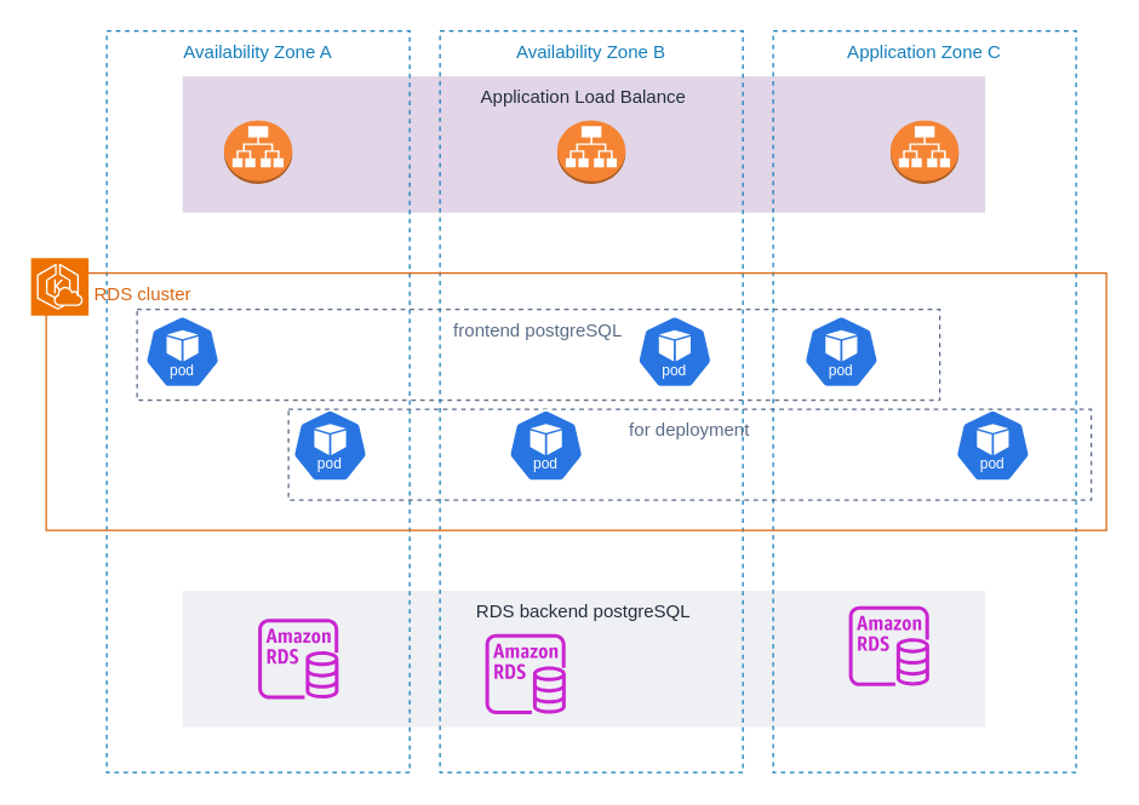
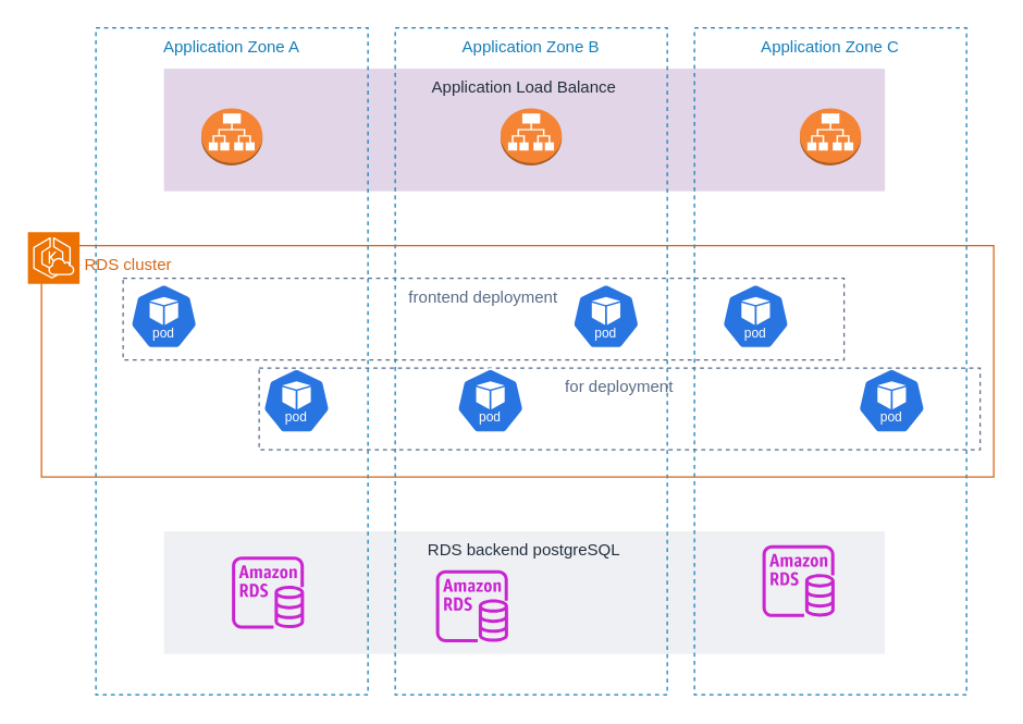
- <mxCell id="5" value="Availability Zone A" style="fillColor=none;strokeColor=#147EBA;dashed=1;verticalAlign=top;fontStyle=0;fontColor=#147EBA;whiteSpace=wrap;html=1;" vertex="1" parent="1"><mxGeometry x="70" y="20" width="200" height="490" as="geometry" /></mxCell>
+ <mxCell id="5" value="Application Zone A" style="fillColor=none;strokeColor=#147EBA;dashed=1;verticalAlign=top;fontStyle=0;fontColor=#147EBA;whiteSpace=wrap;html=1;" vertex="1" parent="1"><mxGeometry x="70" y="20" width="200" height="490" as="geometry" /></mxCell>
- <mxCell id="6" value="Availability Zone B" style="fillColor=none;strokeColor=#147EBA;dashed=1;verticalAlign=top;fontStyle=0;fontColor=#147EBA;whiteSpace=wrap;html=1;" vertex="1" parent="1"><mxGeometry x="290" y="20" width="200" height="490" as="geometry" /></mxCell>
+ <mxCell id="6" value="Application Zone B" style="fillColor=none;strokeColor=#147EBA;dashed=1;verticalAlign=top;fontStyle=0;fontColor=#147EBA;whiteSpace=wrap;html=1;" vertex="1" parent="1"><mxGeometry x="290" y="20" width="200" height="490" as="geometry" /></mxCell>
- <mxCell id="3" value="frontend postgreSQL" style="fillColor=none;strokeColor=#5A6C86;dashed=1;verticalAlign=top;fontStyle=0;fontColor=#5A6C86;whiteSpace=wrap;html=1;" vertex="1" parent="1"><mxGeometry x="90" y="204" width="530" height="60" as="geometry" /></mxCell>
+ <mxCell id="3" value="frontend deployment" style="fillColor=none;strokeColor=#5A6C86;dashed=1;verticalAlign=top;fontStyle=0;fontColor=#5A6C86;whiteSpace=wrap;html=1;" vertex="1" parent="1"><mxGeometry x="90" y="204" width="530" height="60" as="geometry" /></mxCell>
